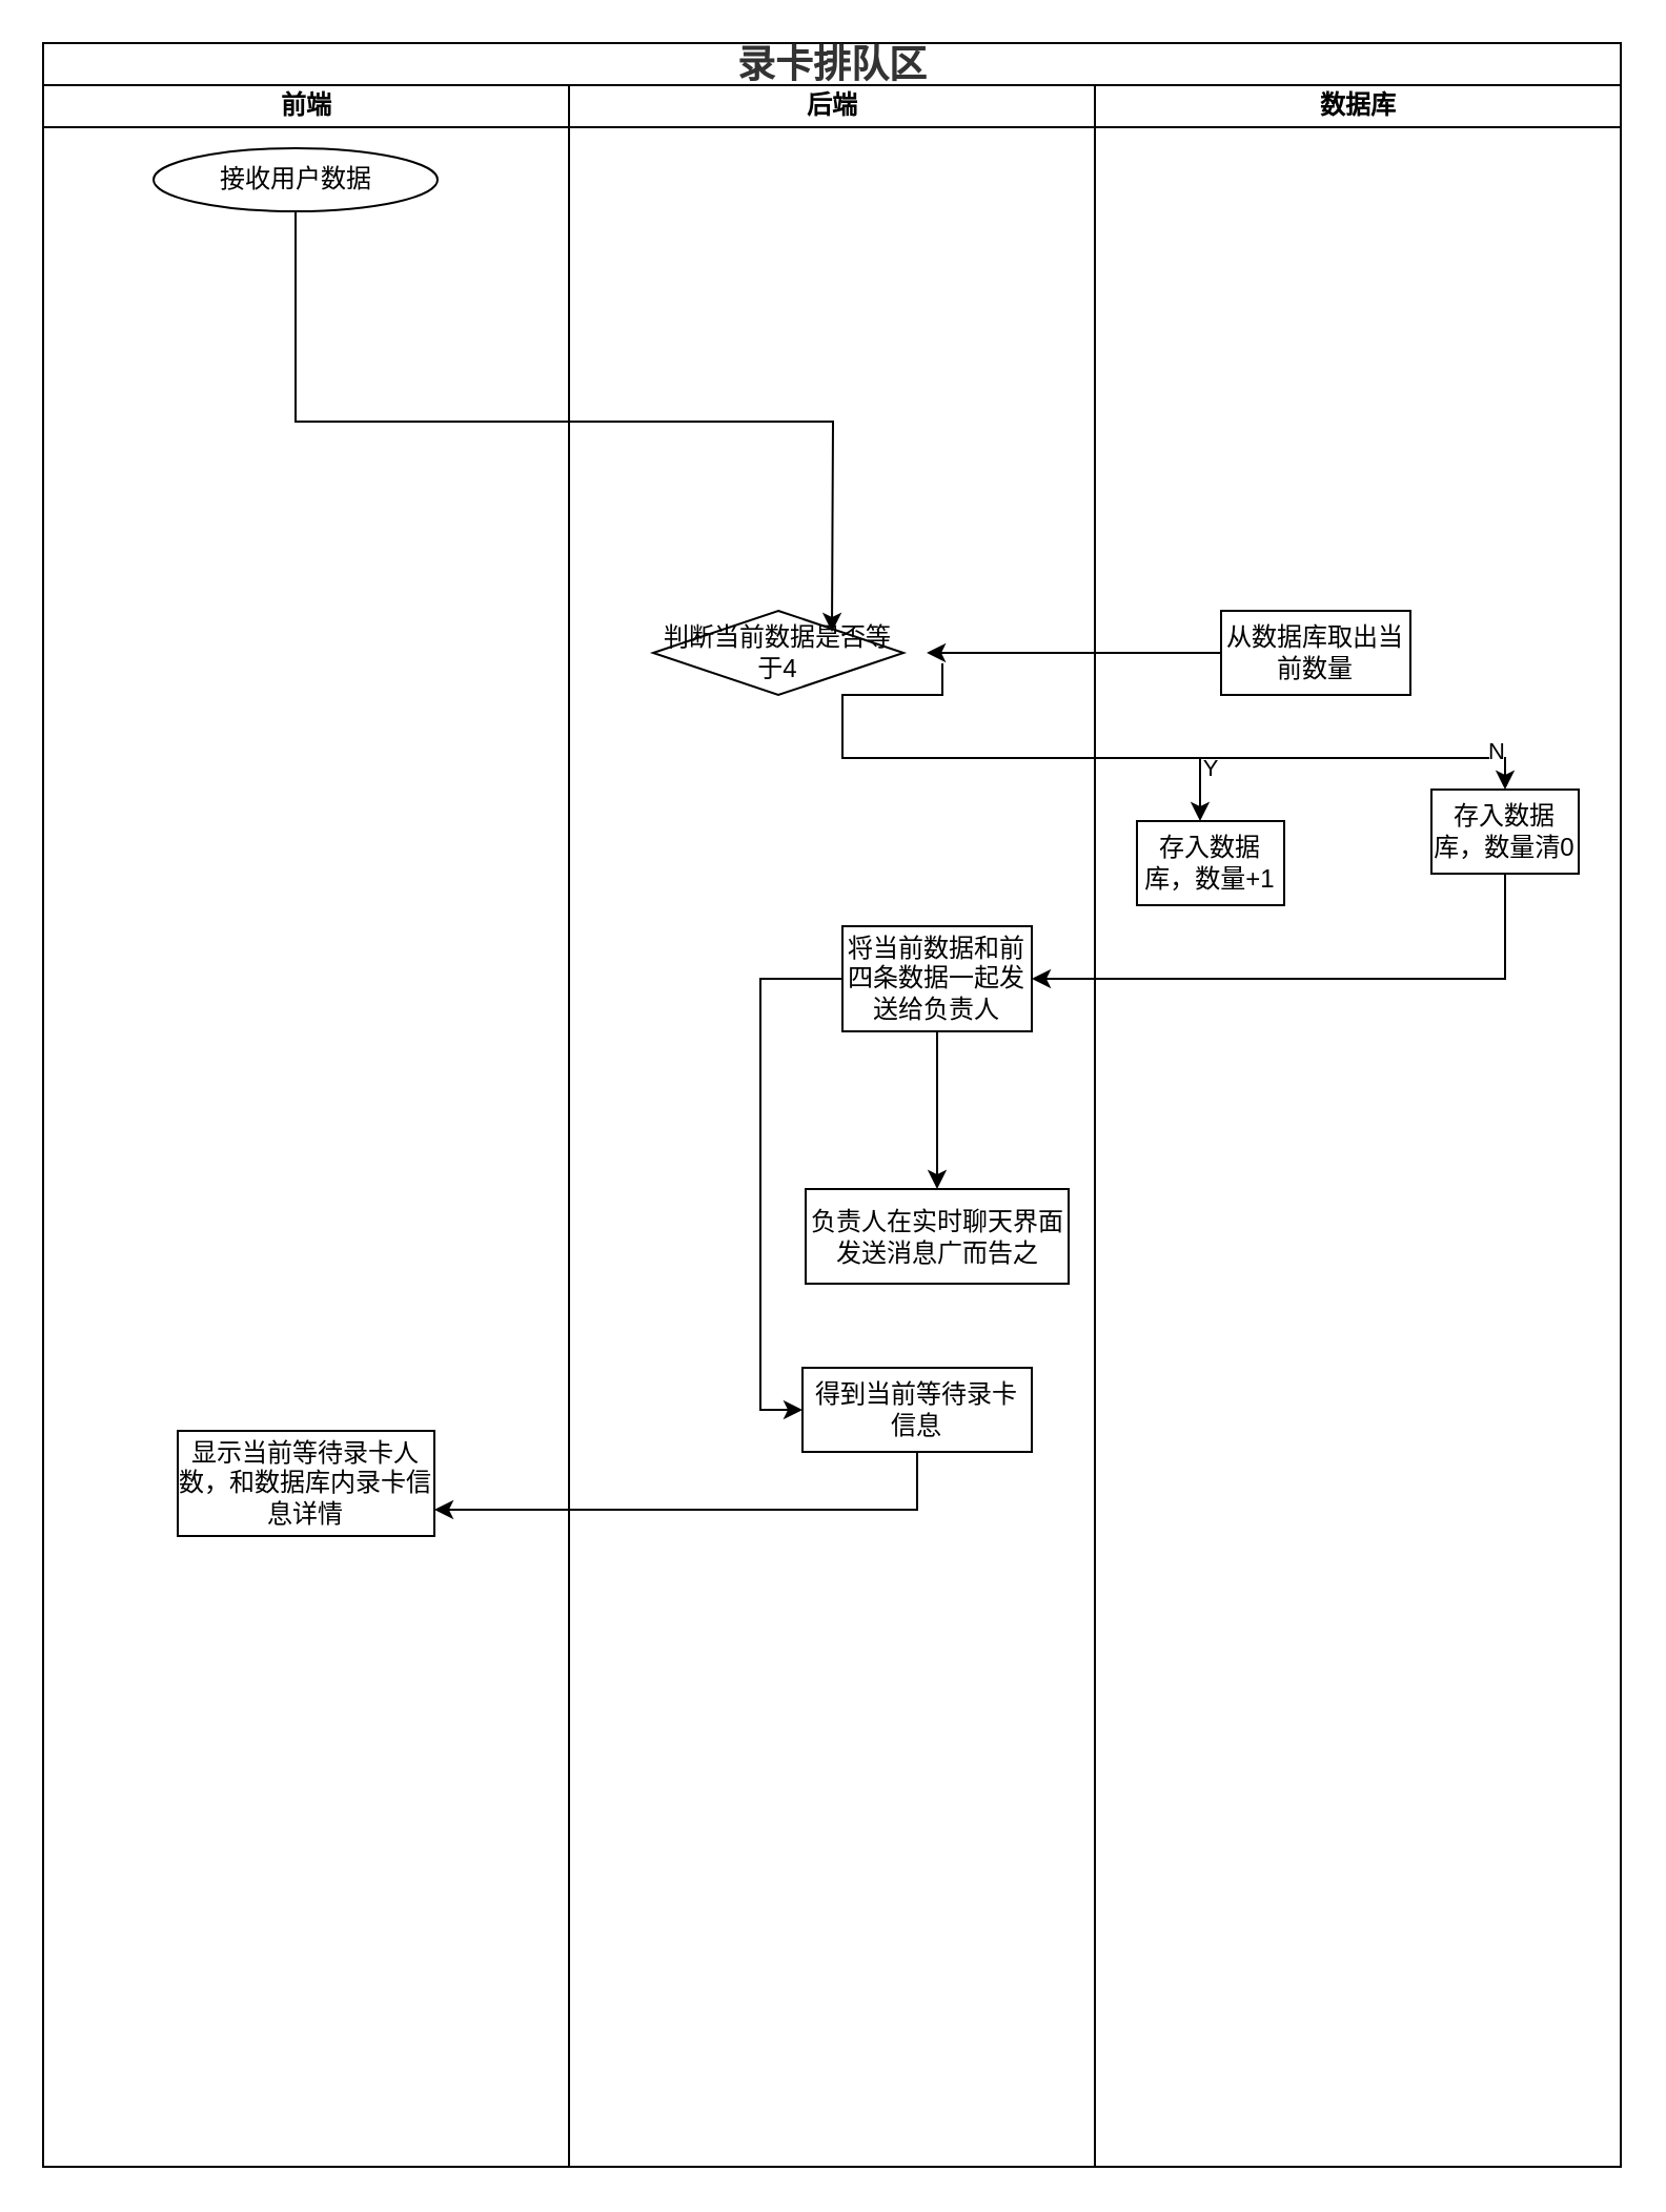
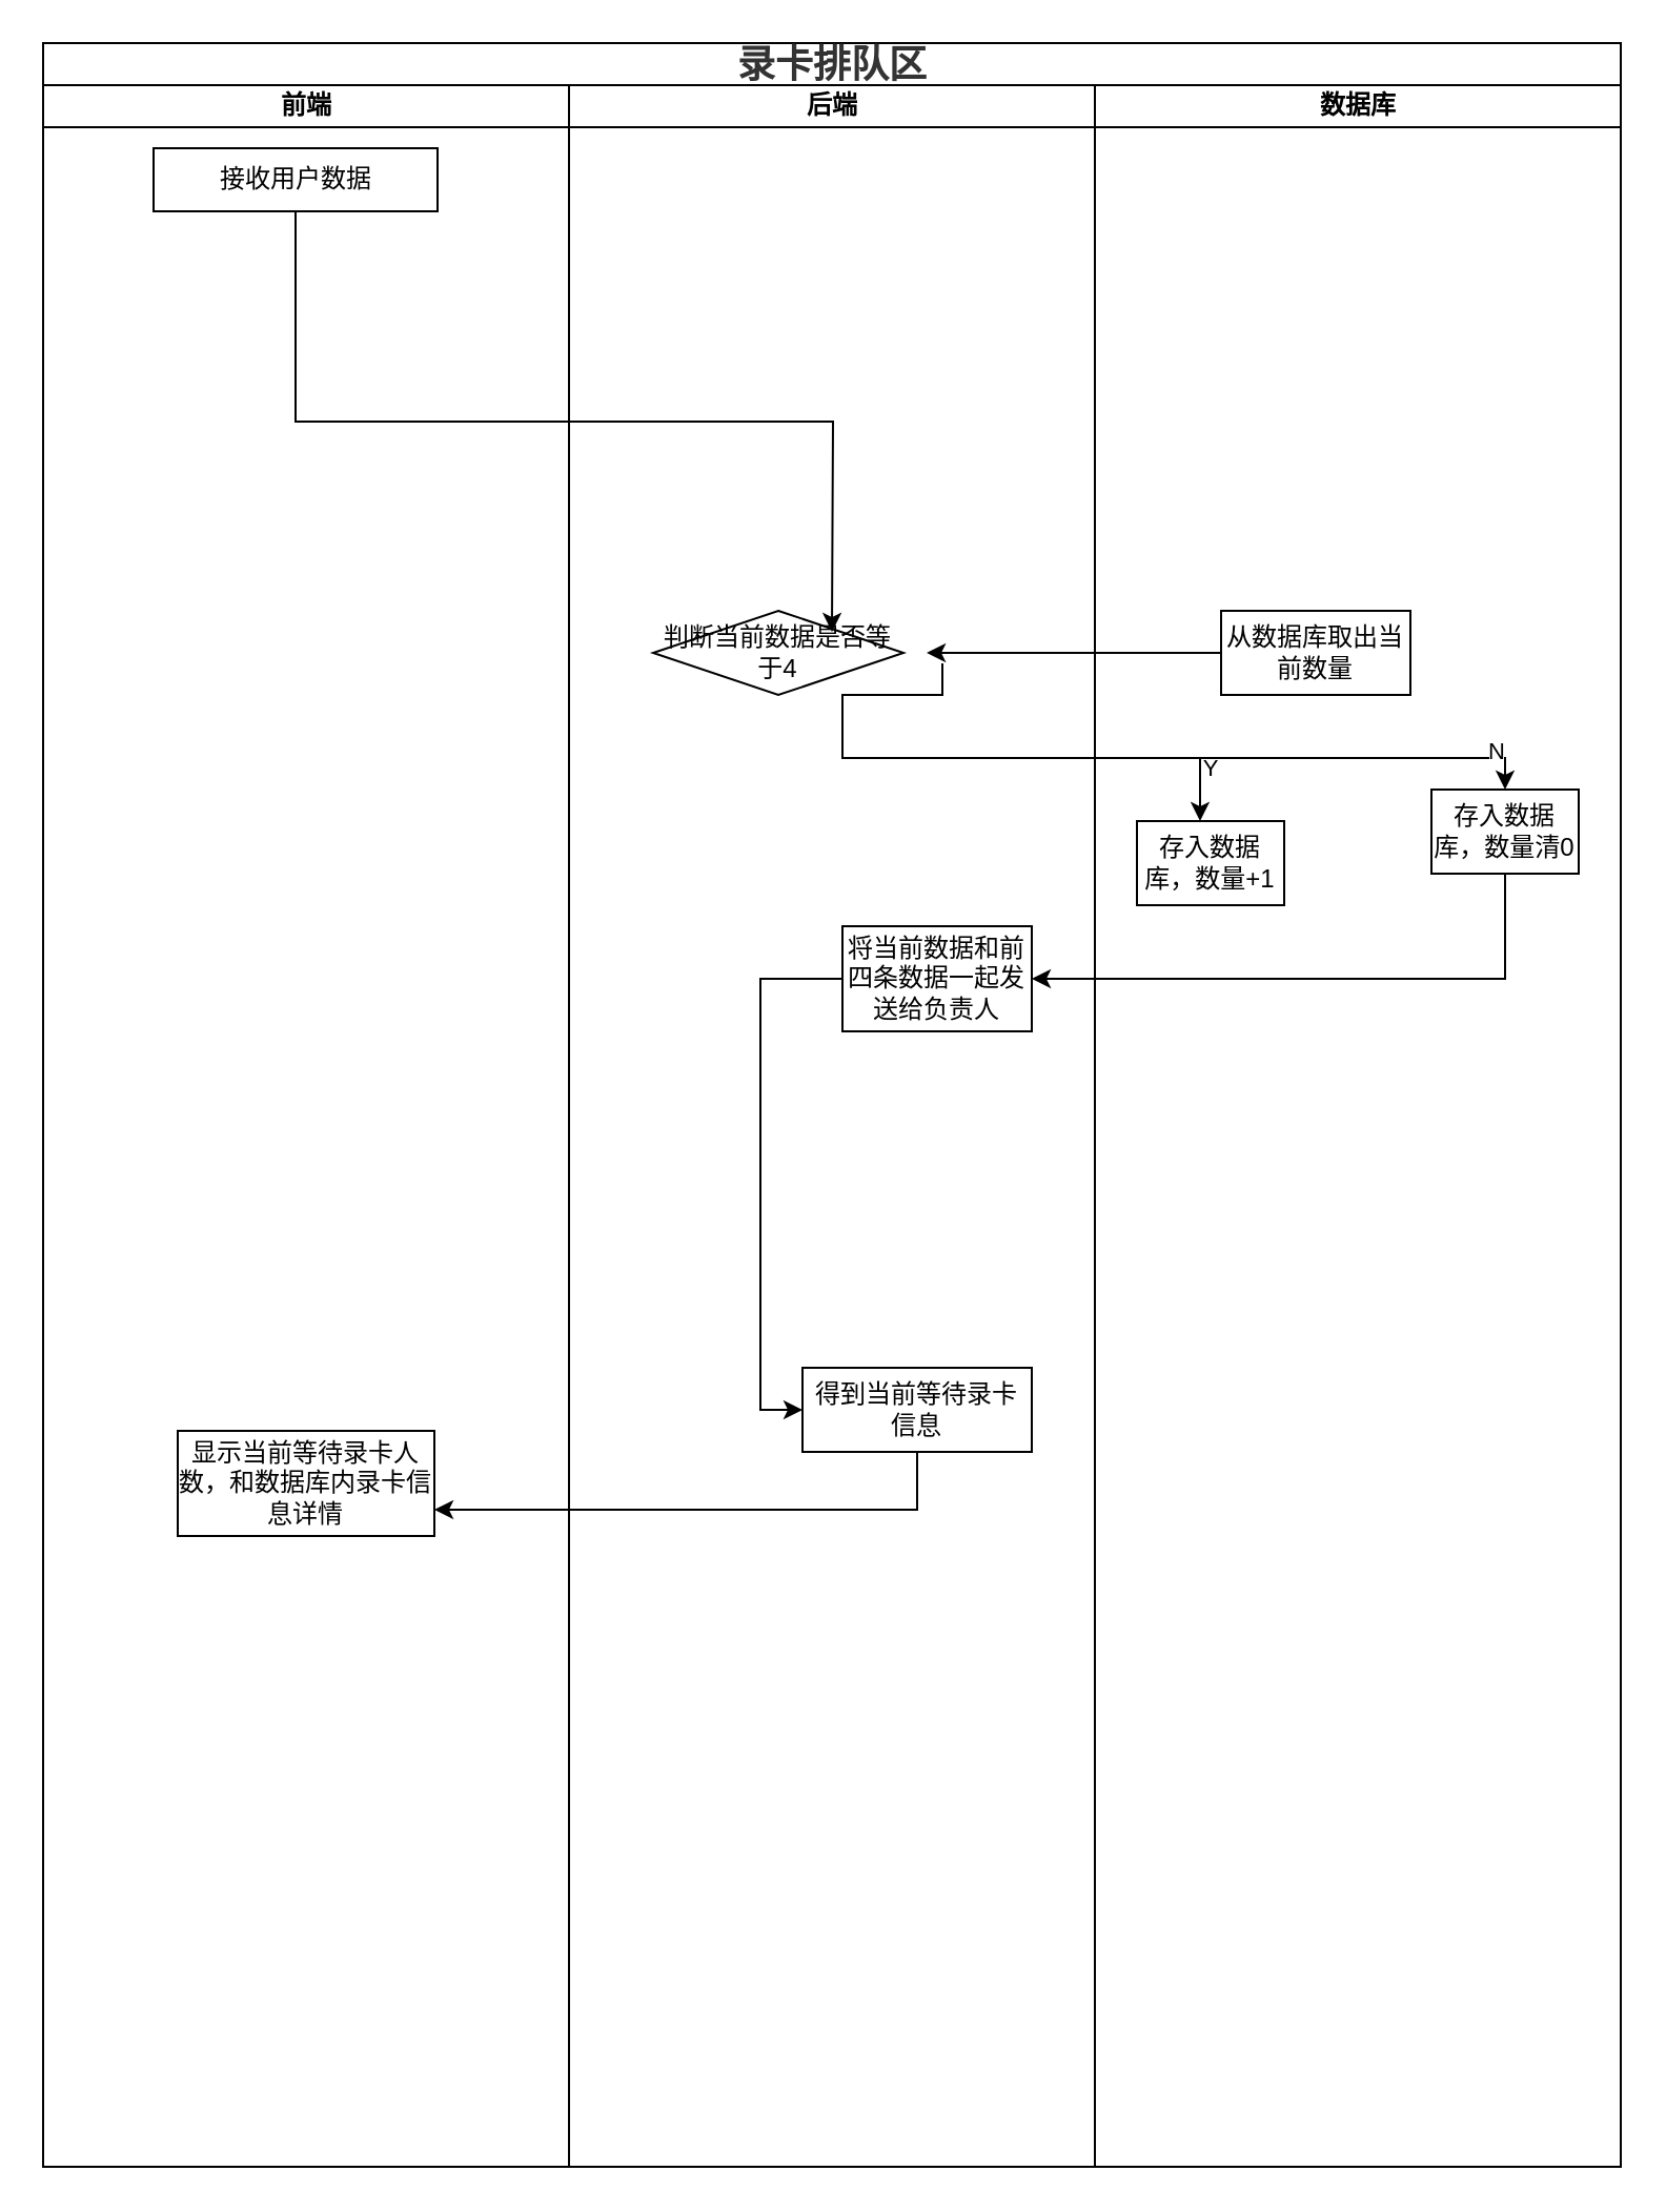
- <mxCell id="4" value="接收用户数据" style="ellipse;whiteSpace=wrap;html=1;" vertex="1" parent="3"><mxGeometry x="52.5" y="30" width="135" height="30" as="geometry" /></mxCell>
+ <mxCell id="4" value="接收用户数据" style="rounded=0;whiteSpace=wrap;html=1;" vertex="1" parent="3"><mxGeometry x="52.5" y="30" width="135" height="30" as="geometry" /></mxCell>
- <mxCell id="10" value="" style="edgeStyle=orthogonalEdgeStyle;rounded=0;orthogonalLoop=1;jettySize=auto;html=1;" edge="1" parent="6" source="8" target="9"><mxGeometry relative="1" as="geometry" /></mxCell>
- <mxCell id="9" value="负责人在实时聊天界面发送消息广而告之" style="whiteSpace=wrap;html=1;rounded=0;" vertex="1" parent="6"><mxGeometry x="112.5" y="525" width="125" height="45" as="geometry" /></mxCell>
